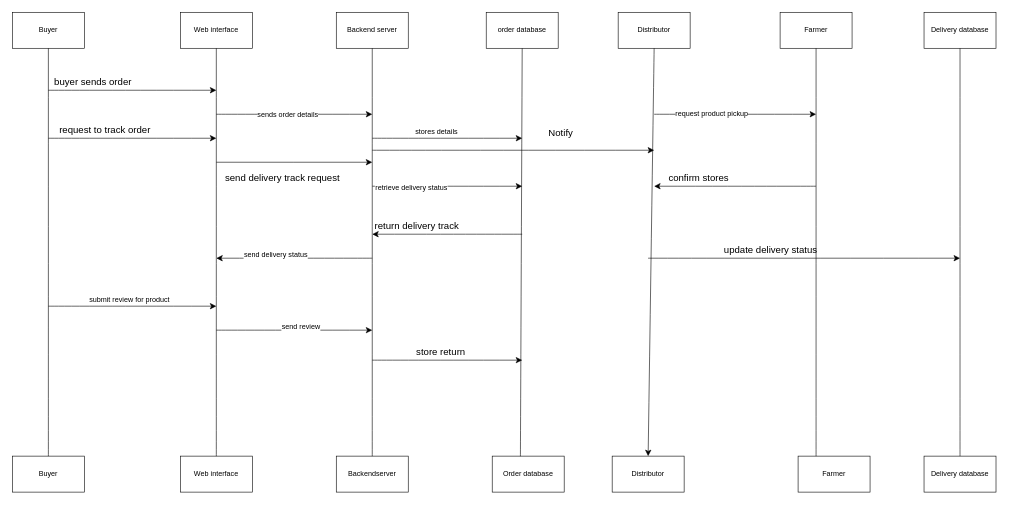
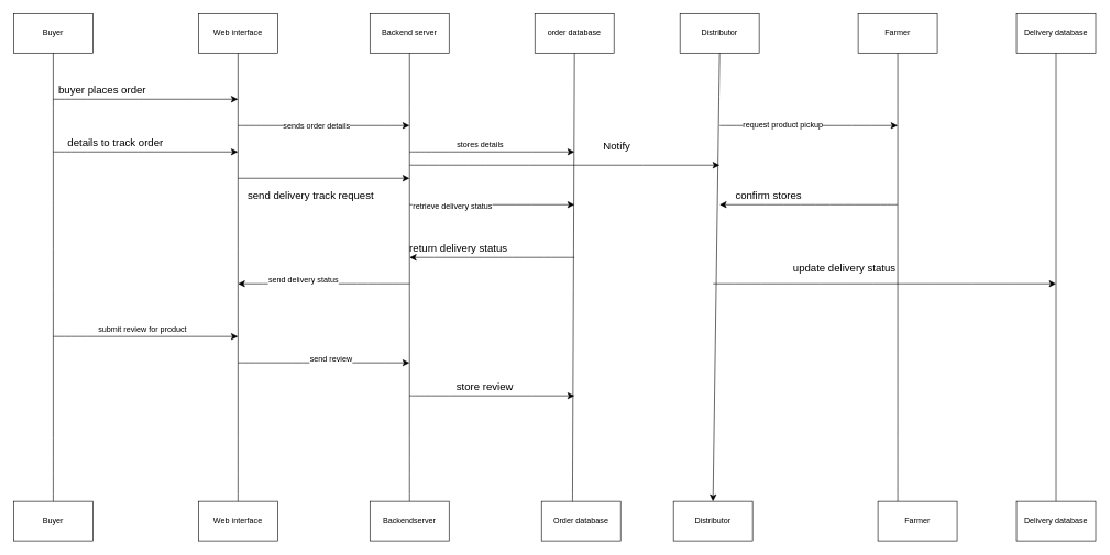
- <mxCell id="15" value="buyer sends order" style="text;html=1;align=center;verticalAlign=middle;resizable=0;points=[];autosize=1;strokeColor=none;fillColor=none;fontSize=16;" vertex="1" parent="1"><mxGeometry x="74" y="121" width="160" height="30" as="geometry" /></mxCell>
+ <mxCell id="15" value="buyer places order" style="text;html=1;align=center;verticalAlign=middle;resizable=0;points=[];autosize=1;strokeColor=none;fillColor=none;fontSize=16;" vertex="1" parent="1"><mxGeometry x="74" y="121" width="160" height="30" as="geometry" /></mxCell>
- <mxCell id="28" value="request to track order" style="text;html=1;align=center;verticalAlign=middle;resizable=0;points=[];autosize=1;strokeColor=none;fillColor=none;fontSize=16;" vertex="1" parent="1"><mxGeometry x="84" y="201" width="180" height="30" as="geometry" /></mxCell>
+ <mxCell id="28" value="details to track order" style="text;html=1;align=center;verticalAlign=middle;resizable=0;points=[];autosize=1;strokeColor=none;fillColor=none;fontSize=16;" vertex="1" parent="1"><mxGeometry x="84" y="201" width="180" height="30" as="geometry" /></mxCell>
- <mxCell id="30" value="return delivery track" style="text;html=1;align=center;verticalAlign=middle;resizable=0;points=[];autosize=1;strokeColor=none;fillColor=none;fontSize=16;" vertex="1" parent="1"><mxGeometry x="609" y="361" width="170" height="30" as="geometry" /></mxCell>
+ <mxCell id="30" value="return delivery status" style="text;html=1;align=center;verticalAlign=middle;resizable=0;points=[];autosize=1;strokeColor=none;fillColor=none;fontSize=16;" vertex="1" parent="1"><mxGeometry x="609" y="361" width="170" height="30" as="geometry" /></mxCell>
- <mxCell id="47" value="update delivery status" style="text;html=1;align=center;verticalAlign=middle;resizable=0;points=[];autosize=1;strokeColor=none;fillColor=none;fontSize=16;" vertex="1" parent="1"><mxGeometry x="1194" y="401" width="180" height="30" as="geometry" /></mxCell>
+ <mxCell id="47" value="update delivery status" style="text;html=1;align=center;verticalAlign=middle;resizable=0;points=[];autosize=1;strokeColor=none;fillColor=none;fontSize=16;" vertex="1" parent="1"><mxGeometry x="1189" y="391" width="180" height="30" as="geometry" /></mxCell>
- <mxCell id="53" value="store return" style="text;html=1;align=center;verticalAlign=middle;resizable=0;points=[];autosize=1;strokeColor=none;fillColor=none;fontSize=16;" vertex="1" parent="1"><mxGeometry x="679" y="571" width="110" height="30" as="geometry" /></mxCell>
+ <mxCell id="53" value="store review" style="text;html=1;align=center;verticalAlign=middle;resizable=0;points=[];autosize=1;strokeColor=none;fillColor=none;fontSize=16;" vertex="1" parent="1"><mxGeometry x="679" y="571" width="110" height="30" as="geometry" /></mxCell>
